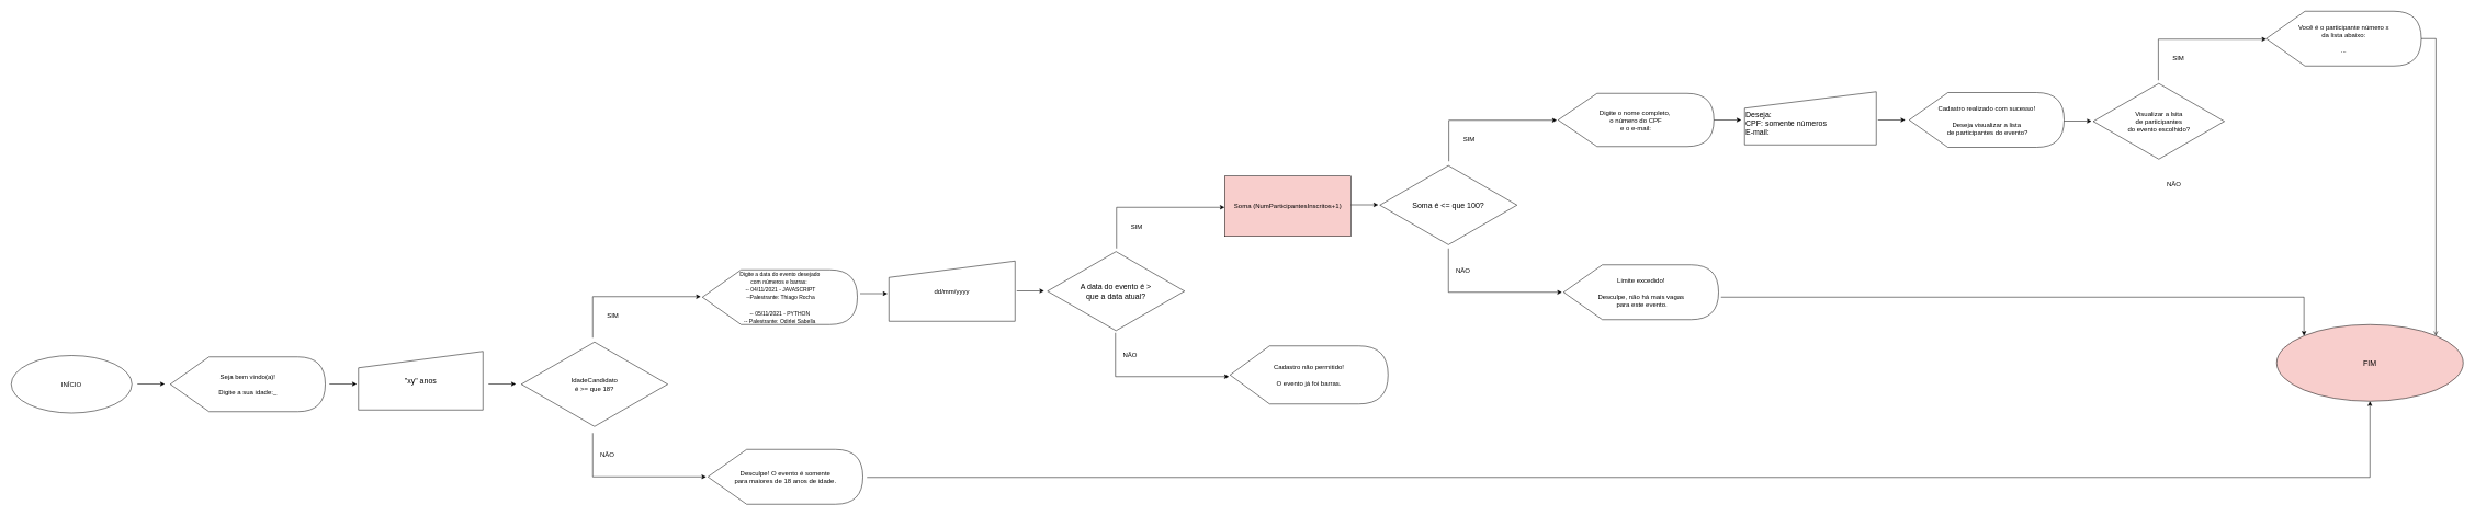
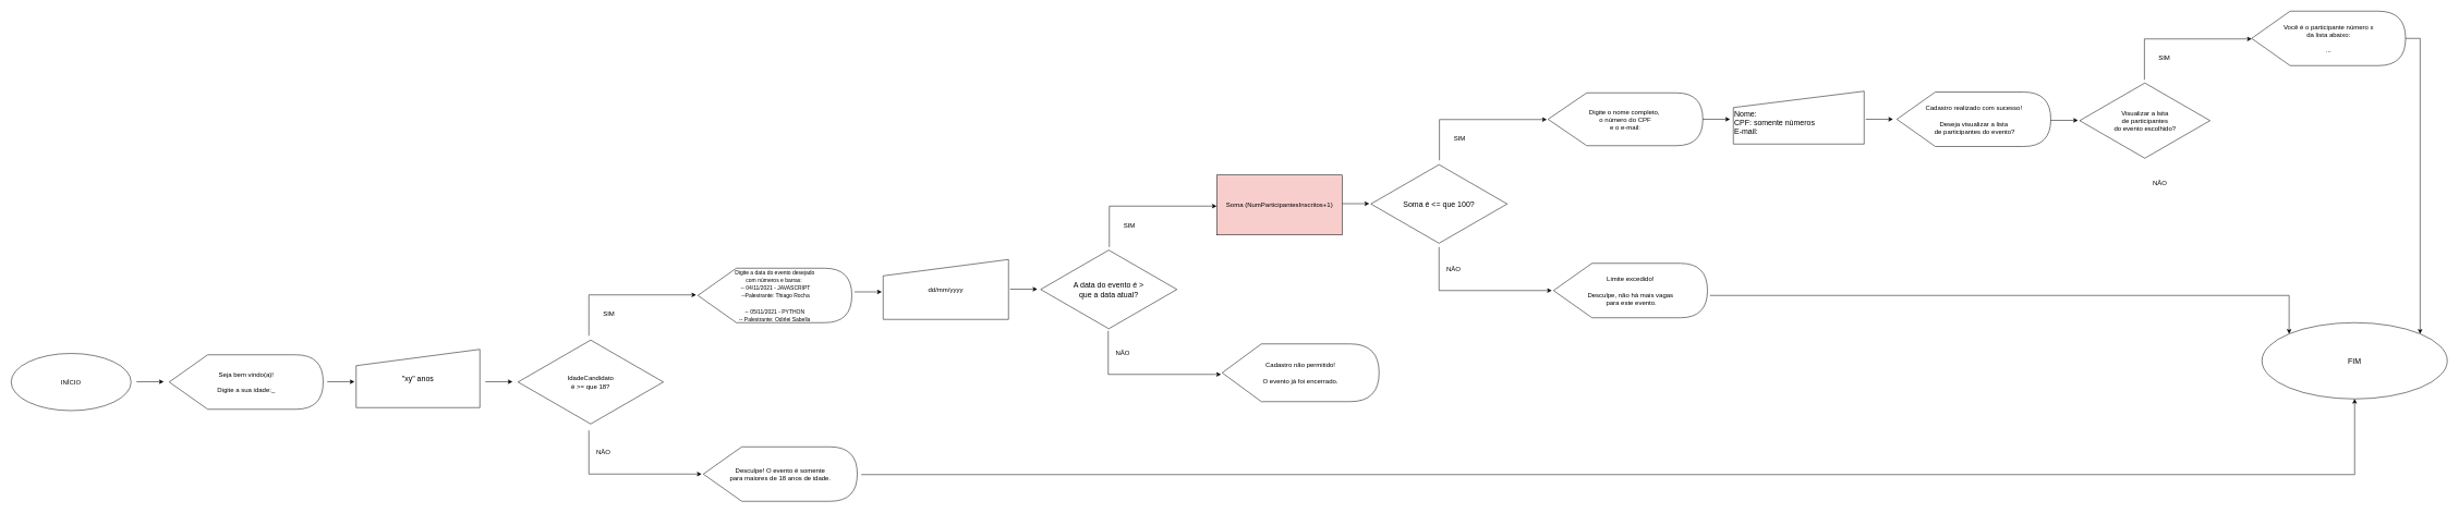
- <mxCell id="21" value="&lt;div&gt;&lt;span style=&quot;font-size: 14px&quot;&gt;&lt;br&gt;&lt;/span&gt;&lt;/div&gt;&lt;div&gt;&lt;span style=&quot;font-size: 14px&quot;&gt;Deseja:&lt;/span&gt;&lt;/div&gt;&lt;div&gt;&lt;span style=&quot;font-size: 14px&quot;&gt;CPF: somente números&lt;/span&gt;&lt;/div&gt;&lt;div&gt;&lt;span style=&quot;font-size: 14px&quot;&gt;E-mail:&lt;/span&gt;&lt;/div&gt;" style="shape=manualInput;whiteSpace=wrap;html=1;align=left;" parent="1" vertex="1"><mxGeometry x="3180" y="167" width="240" height="97" as="geometry" /></mxCell>
+ <mxCell id="21" value="&lt;div&gt;&lt;span style=&quot;font-size: 14px&quot;&gt;&lt;br&gt;&lt;/span&gt;&lt;/div&gt;&lt;div&gt;&lt;span style=&quot;font-size: 14px&quot;&gt;Nome:&lt;/span&gt;&lt;/div&gt;&lt;div&gt;&lt;span style=&quot;font-size: 14px&quot;&gt;CPF: somente números&lt;/span&gt;&lt;/div&gt;&lt;div&gt;&lt;span style=&quot;font-size: 14px&quot;&gt;E-mail:&lt;/span&gt;&lt;/div&gt;" style="shape=manualInput;whiteSpace=wrap;html=1;align=left;" parent="1" vertex="1"><mxGeometry x="3180" y="167" width="240" height="97" as="geometry" /></mxCell>
- <mxCell id="43" style="edgeStyle=orthogonalEdgeStyle;rounded=0;orthogonalLoop=1;jettySize=auto;html=1;exitX=1;exitY=0.5;exitDx=0;exitDy=0;exitPerimeter=0;entryX=1;entryY=0;entryDx=0;entryDy=0;endArrow=open;" parent="1" source="44" target="4" edge="1"><mxGeometry relative="1" as="geometry" /></mxCell>
+ <mxCell id="43" style="edgeStyle=orthogonalEdgeStyle;rounded=0;orthogonalLoop=1;jettySize=auto;html=1;exitX=1;exitY=0.5;exitDx=0;exitDy=0;exitPerimeter=0;entryX=1;entryY=0;entryDx=0;entryDy=0;" parent="1" source="44" target="4" edge="1"><mxGeometry relative="1" as="geometry" /></mxCell>
- <mxCell id="4" value="&lt;font style=&quot;font-size: 14px&quot;&gt;FIM&lt;/font&gt;" style="ellipse;whiteSpace=wrap;html=1;fillColor=#f8cecc;" parent="1" vertex="1"><mxGeometry x="4150" y="592" width="340" height="140" as="geometry" /></mxCell>
+ <mxCell id="4" value="&lt;font style=&quot;font-size: 14px&quot;&gt;FIM&lt;/font&gt;" style="ellipse;whiteSpace=wrap;html=1;" parent="1" vertex="1"><mxGeometry x="4150" y="592" width="340" height="140" as="geometry" /></mxCell>
- <mxCell id="27" value="Cadastro não permitido!&lt;br&gt;&lt;br&gt;O evento já foi barras." style="shape=display;whiteSpace=wrap;html=1;align=center;" parent="1" vertex="1"><mxGeometry x="2242" y="631" width="288" height="106" as="geometry" /></mxCell>
+ <mxCell id="27" value="Cadastro não permitido!&lt;br&gt;&lt;br&gt;O evento já foi encerrado." style="shape=display;whiteSpace=wrap;html=1;align=center;" parent="1" vertex="1"><mxGeometry x="2242" y="631" width="288" height="106" as="geometry" /></mxCell>
